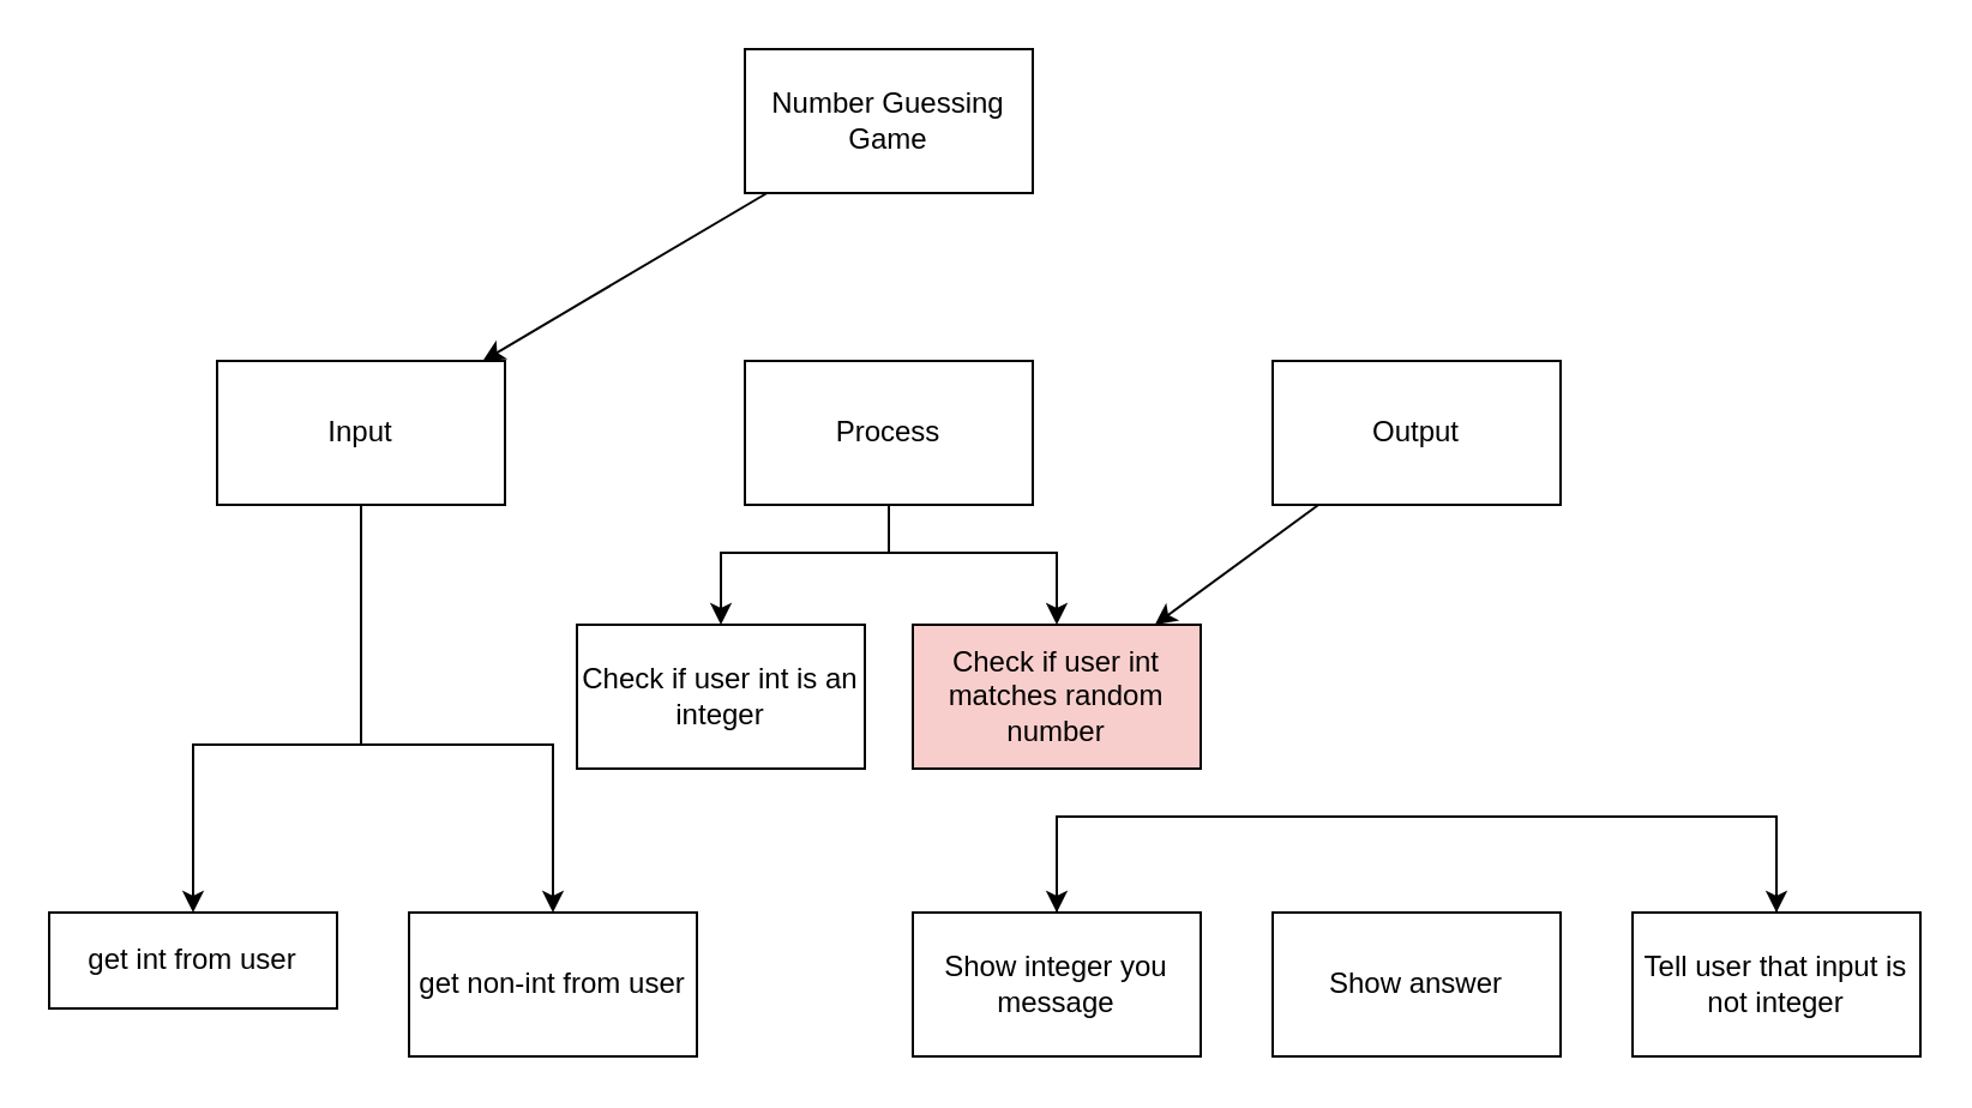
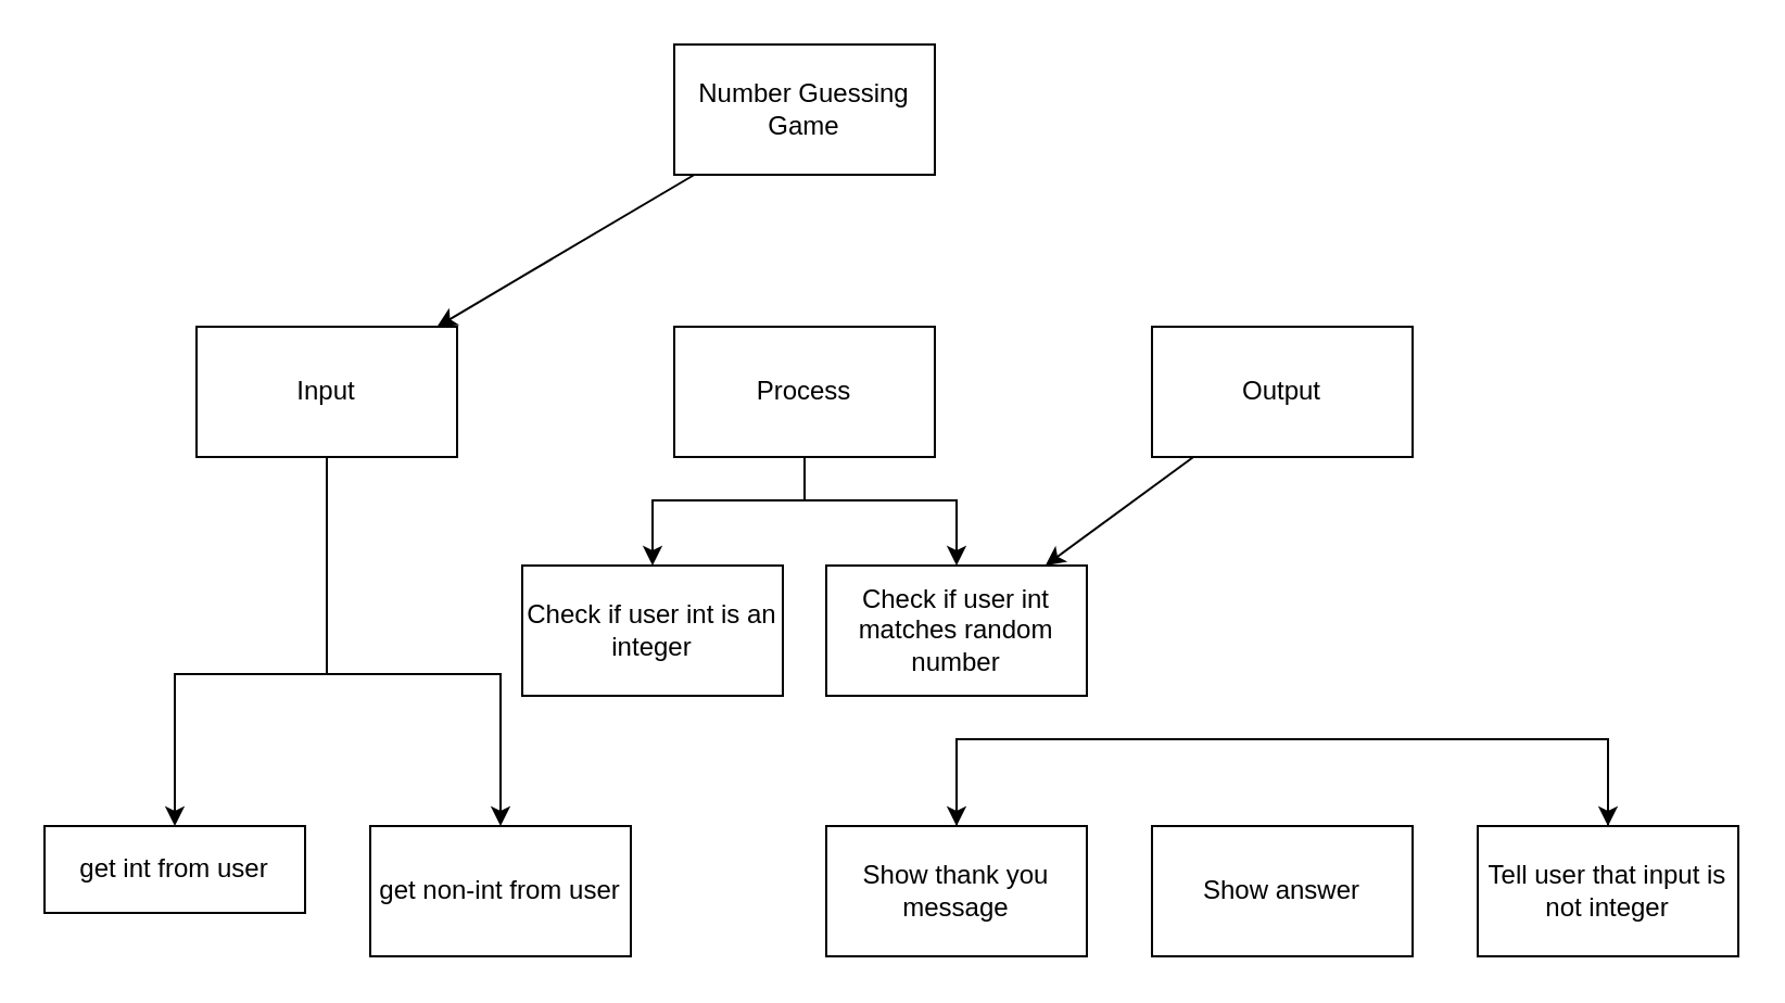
- <mxCell id="13" value="Check if user int matches random number" style="rounded=0;whiteSpace=wrap;html=1;fillColor=#f8cecc;" parent="1" vertex="1"><mxGeometry x="380" y="260" width="120" height="60" as="geometry" /></mxCell>
+ <mxCell id="13" value="Check if user int matches random number" style="rounded=0;whiteSpace=wrap;html=1;" parent="1" vertex="1"><mxGeometry x="380" y="260" width="120" height="60" as="geometry" /></mxCell>
- <mxCell id="20" value="Show integer you message" style="rounded=0;whiteSpace=wrap;html=1;" vertex="1" parent="1"><mxGeometry x="380" y="380" width="120" height="60" as="geometry" /></mxCell>
+ <mxCell id="20" value="Show thank you message" style="rounded=0;whiteSpace=wrap;html=1;" vertex="1" parent="1"><mxGeometry x="380" y="380" width="120" height="60" as="geometry" /></mxCell>
